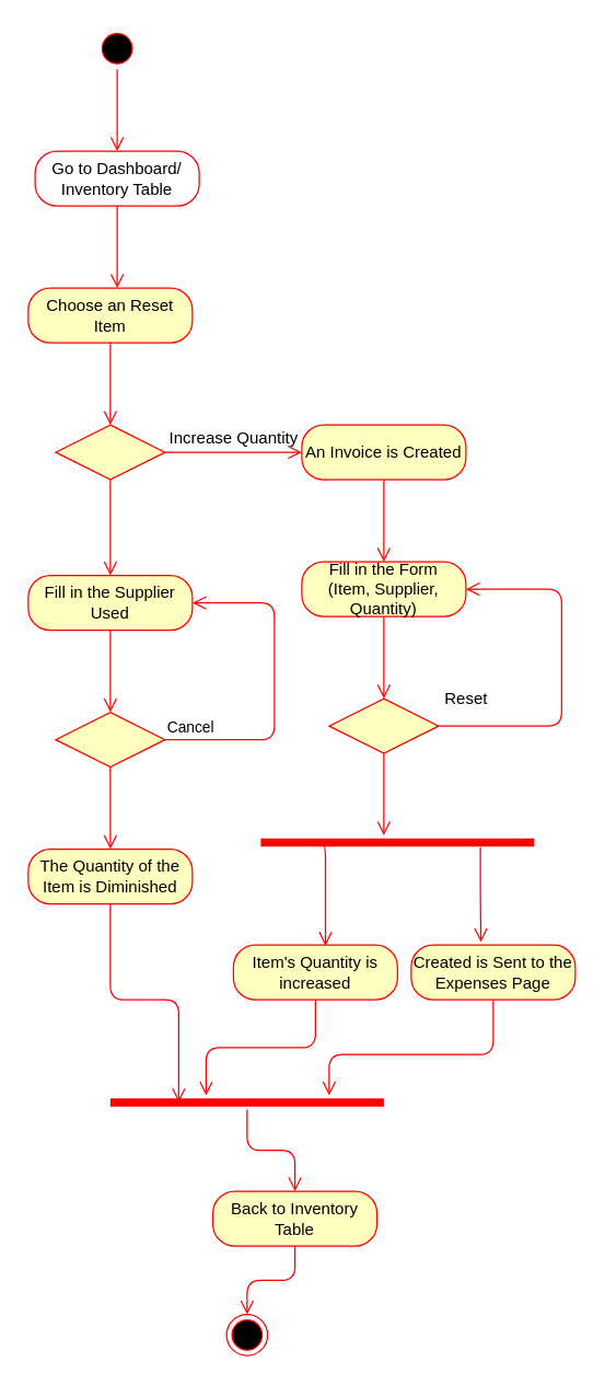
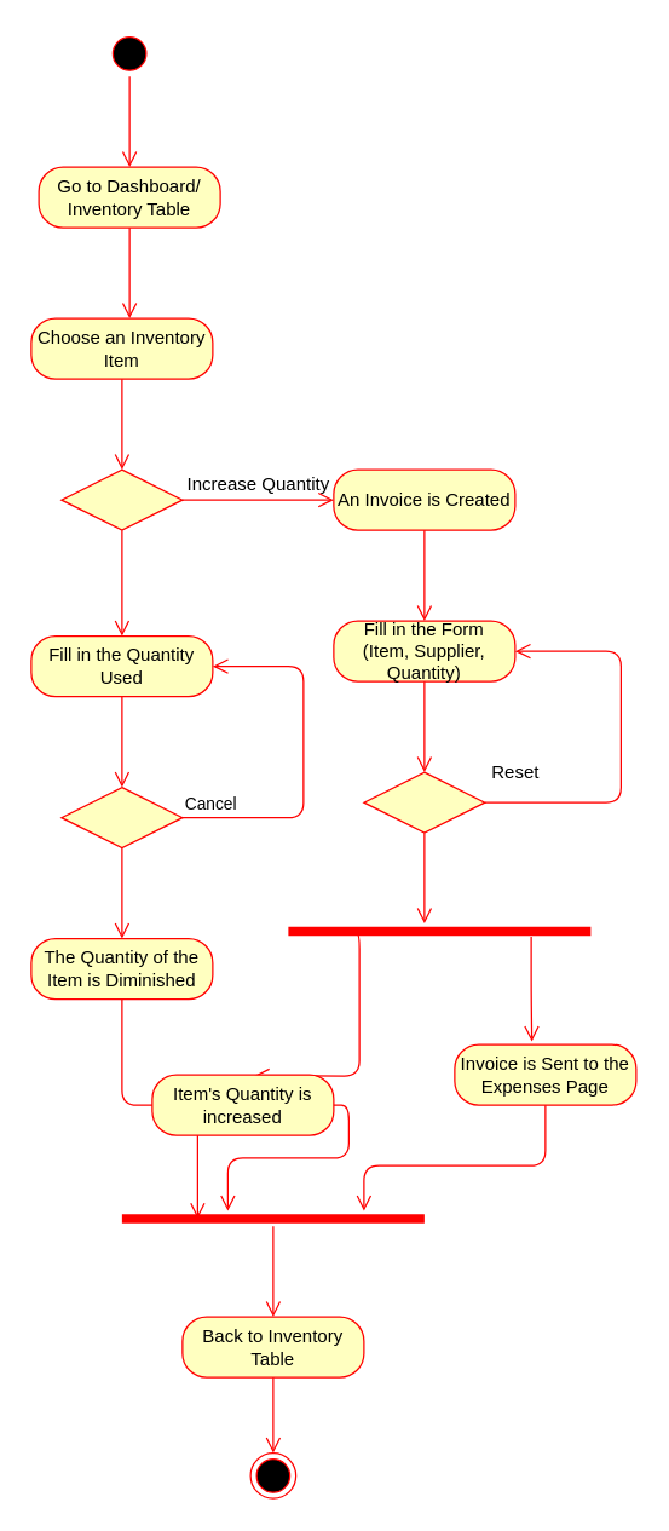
- <mxCell id="4" value="Go to Dashboard/ Inventory Table" style="rounded=1;whiteSpace=wrap;html=1;arcSize=40;fontColor=#000000;fillColor=#ffffff;strokeColor=#ff0000;" parent="1" vertex="1"><mxGeometry x="25" y="110" width="120" height="40" as="geometry" /></mxCell>
+ <mxCell id="4" value="Go to Dashboard/ Inventory Table" style="rounded=1;whiteSpace=wrap;html=1;arcSize=40;fontColor=#000000;fillColor=#ffffc0;strokeColor=#ff0000;" parent="1" vertex="1"><mxGeometry x="25" y="110" width="120" height="40" as="geometry" /></mxCell>
- <mxCell id="6" value="Choose an Reset Item" style="rounded=1;whiteSpace=wrap;html=1;arcSize=40;fontColor=#000000;fillColor=#ffffc0;strokeColor=#ff0000;" parent="1" vertex="1"><mxGeometry x="20" y="210" width="120" height="40" as="geometry" /></mxCell>
+ <mxCell id="6" value="Choose an Inventory Item" style="rounded=1;whiteSpace=wrap;html=1;arcSize=40;fontColor=#000000;fillColor=#ffffc0;strokeColor=#ff0000;" parent="1" vertex="1"><mxGeometry x="20" y="210" width="120" height="40" as="geometry" /></mxCell>
- <mxCell id="22" value="Fill in the Supplier Used" style="rounded=1;whiteSpace=wrap;html=1;arcSize=40;fontColor=#000000;fillColor=#ffffc0;strokeColor=#ff0000;" parent="1" vertex="1"><mxGeometry x="20" y="420" width="120" height="40" as="geometry" /></mxCell>
+ <mxCell id="22" value="Fill in the Quantity Used" style="rounded=1;whiteSpace=wrap;html=1;arcSize=40;fontColor=#000000;fillColor=#ffffc0;strokeColor=#ff0000;" parent="1" vertex="1"><mxGeometry x="20" y="420" width="120" height="40" as="geometry" /></mxCell>
- <mxCell id="31" value="Item's Quantity is increased" style="rounded=1;whiteSpace=wrap;html=1;arcSize=40;fontColor=#000000;fillColor=#ffffc0;strokeColor=#ff0000;" parent="1" vertex="1"><mxGeometry x="170" y="690" width="120" height="40" as="geometry" /></mxCell>
+ <mxCell id="31" value="Item's Quantity is increased" style="rounded=1;whiteSpace=wrap;html=1;arcSize=40;fontColor=#000000;fillColor=#ffffc0;strokeColor=#ff0000;" parent="1" vertex="1"><mxGeometry x="100" y="710" width="120" height="40" as="geometry" /></mxCell>
- <mxCell id="20" value="Created is Sent to the Expenses Page" style="rounded=1;whiteSpace=wrap;html=1;arcSize=40;fontColor=#000000;fillColor=#ffffc0;strokeColor=#ff0000;" parent="1" vertex="1"><mxGeometry x="300" y="690" width="120" height="40" as="geometry" /></mxCell>
+ <mxCell id="20" value="Invoice is Sent to the Expenses Page" style="rounded=1;whiteSpace=wrap;html=1;arcSize=40;fontColor=#000000;fillColor=#ffffc0;strokeColor=#ff0000;" parent="1" vertex="1"><mxGeometry x="300" y="690" width="120" height="40" as="geometry" /></mxCell>
- <mxCell id="37" value="Back to Inventory Table" style="rounded=1;whiteSpace=wrap;html=1;arcSize=40;fontColor=#000000;fillColor=#ffffc0;strokeColor=#ff0000;" parent="1" vertex="1"><mxGeometry x="155" y="870" width="120" height="40" as="geometry" /></mxCell>
+ <mxCell id="37" value="Back to Inventory Table" style="rounded=1;whiteSpace=wrap;html=1;arcSize=40;fontColor=#000000;fillColor=#ffffc0;strokeColor=#ff0000;" parent="1" vertex="1"><mxGeometry x="120" y="870" width="120" height="40" as="geometry" /></mxCell>
